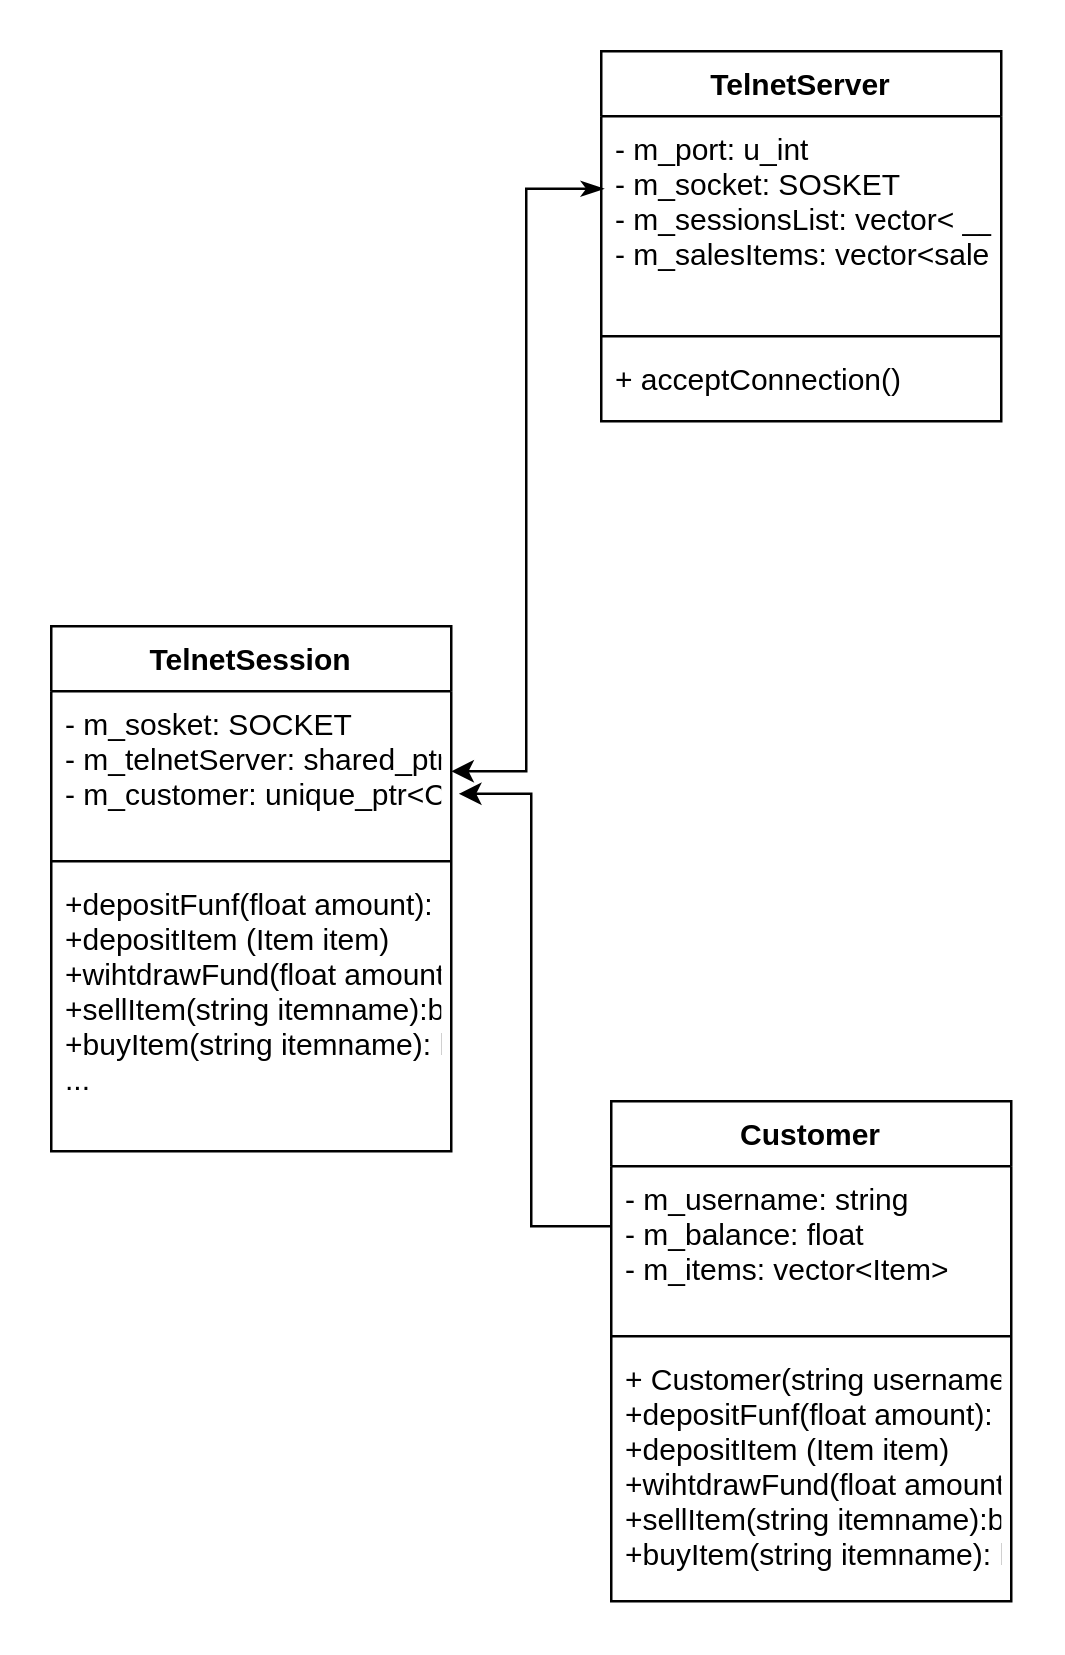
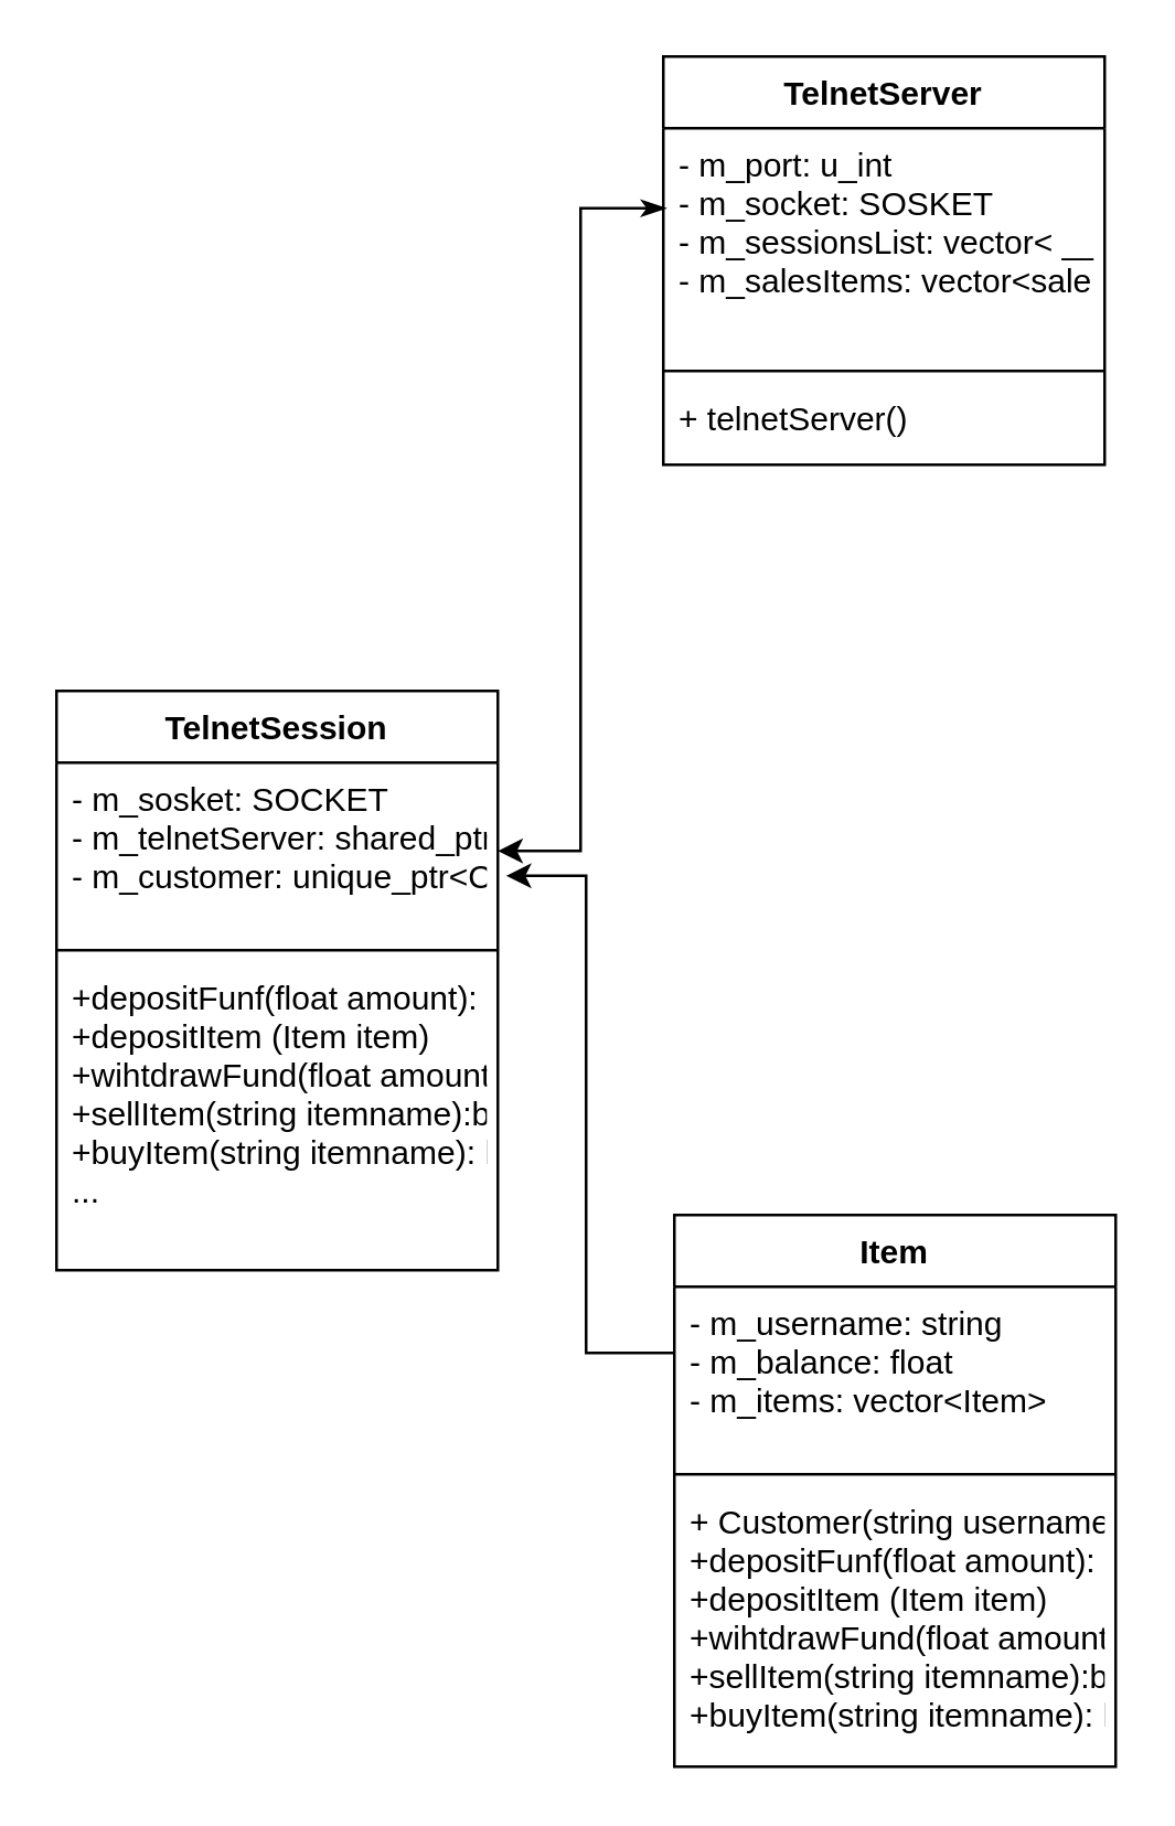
- <mxCell id="14" value="+ acceptConnection()" style="text;strokeColor=none;fillColor=none;align=left;verticalAlign=top;spacingLeft=4;spacingRight=4;overflow=hidden;rotatable=0;points=[[0,0.5],[1,0.5]];portConstraint=eastwest;" vertex="1" parent="11"><mxGeometry y="118" width="160" height="30" as="geometry" /></mxCell>
+ <mxCell id="14" value="+ telnetServer()" style="text;strokeColor=none;fillColor=none;align=left;verticalAlign=top;spacingLeft=4;spacingRight=4;overflow=hidden;rotatable=0;points=[[0,0.5],[1,0.5]];portConstraint=eastwest;" vertex="1" parent="11"><mxGeometry y="118" width="160" height="30" as="geometry" /></mxCell>
- <mxCell id="6" value="Customer" style="swimlane;fontStyle=1;align=center;verticalAlign=top;childLayout=stackLayout;horizontal=1;startSize=26;horizontalStack=0;resizeParent=1;resizeParentMax=0;resizeLast=0;collapsible=1;marginBottom=0;" vertex="1" parent="1"><mxGeometry x="244" y="440" width="160" height="200" as="geometry" /></mxCell>
+ <mxCell id="6" value="Item" style="swimlane;fontStyle=1;align=center;verticalAlign=top;childLayout=stackLayout;horizontal=1;startSize=26;horizontalStack=0;resizeParent=1;resizeParentMax=0;resizeLast=0;collapsible=1;marginBottom=0;" vertex="1" parent="1"><mxGeometry x="244" y="440" width="160" height="200" as="geometry" /></mxCell>
